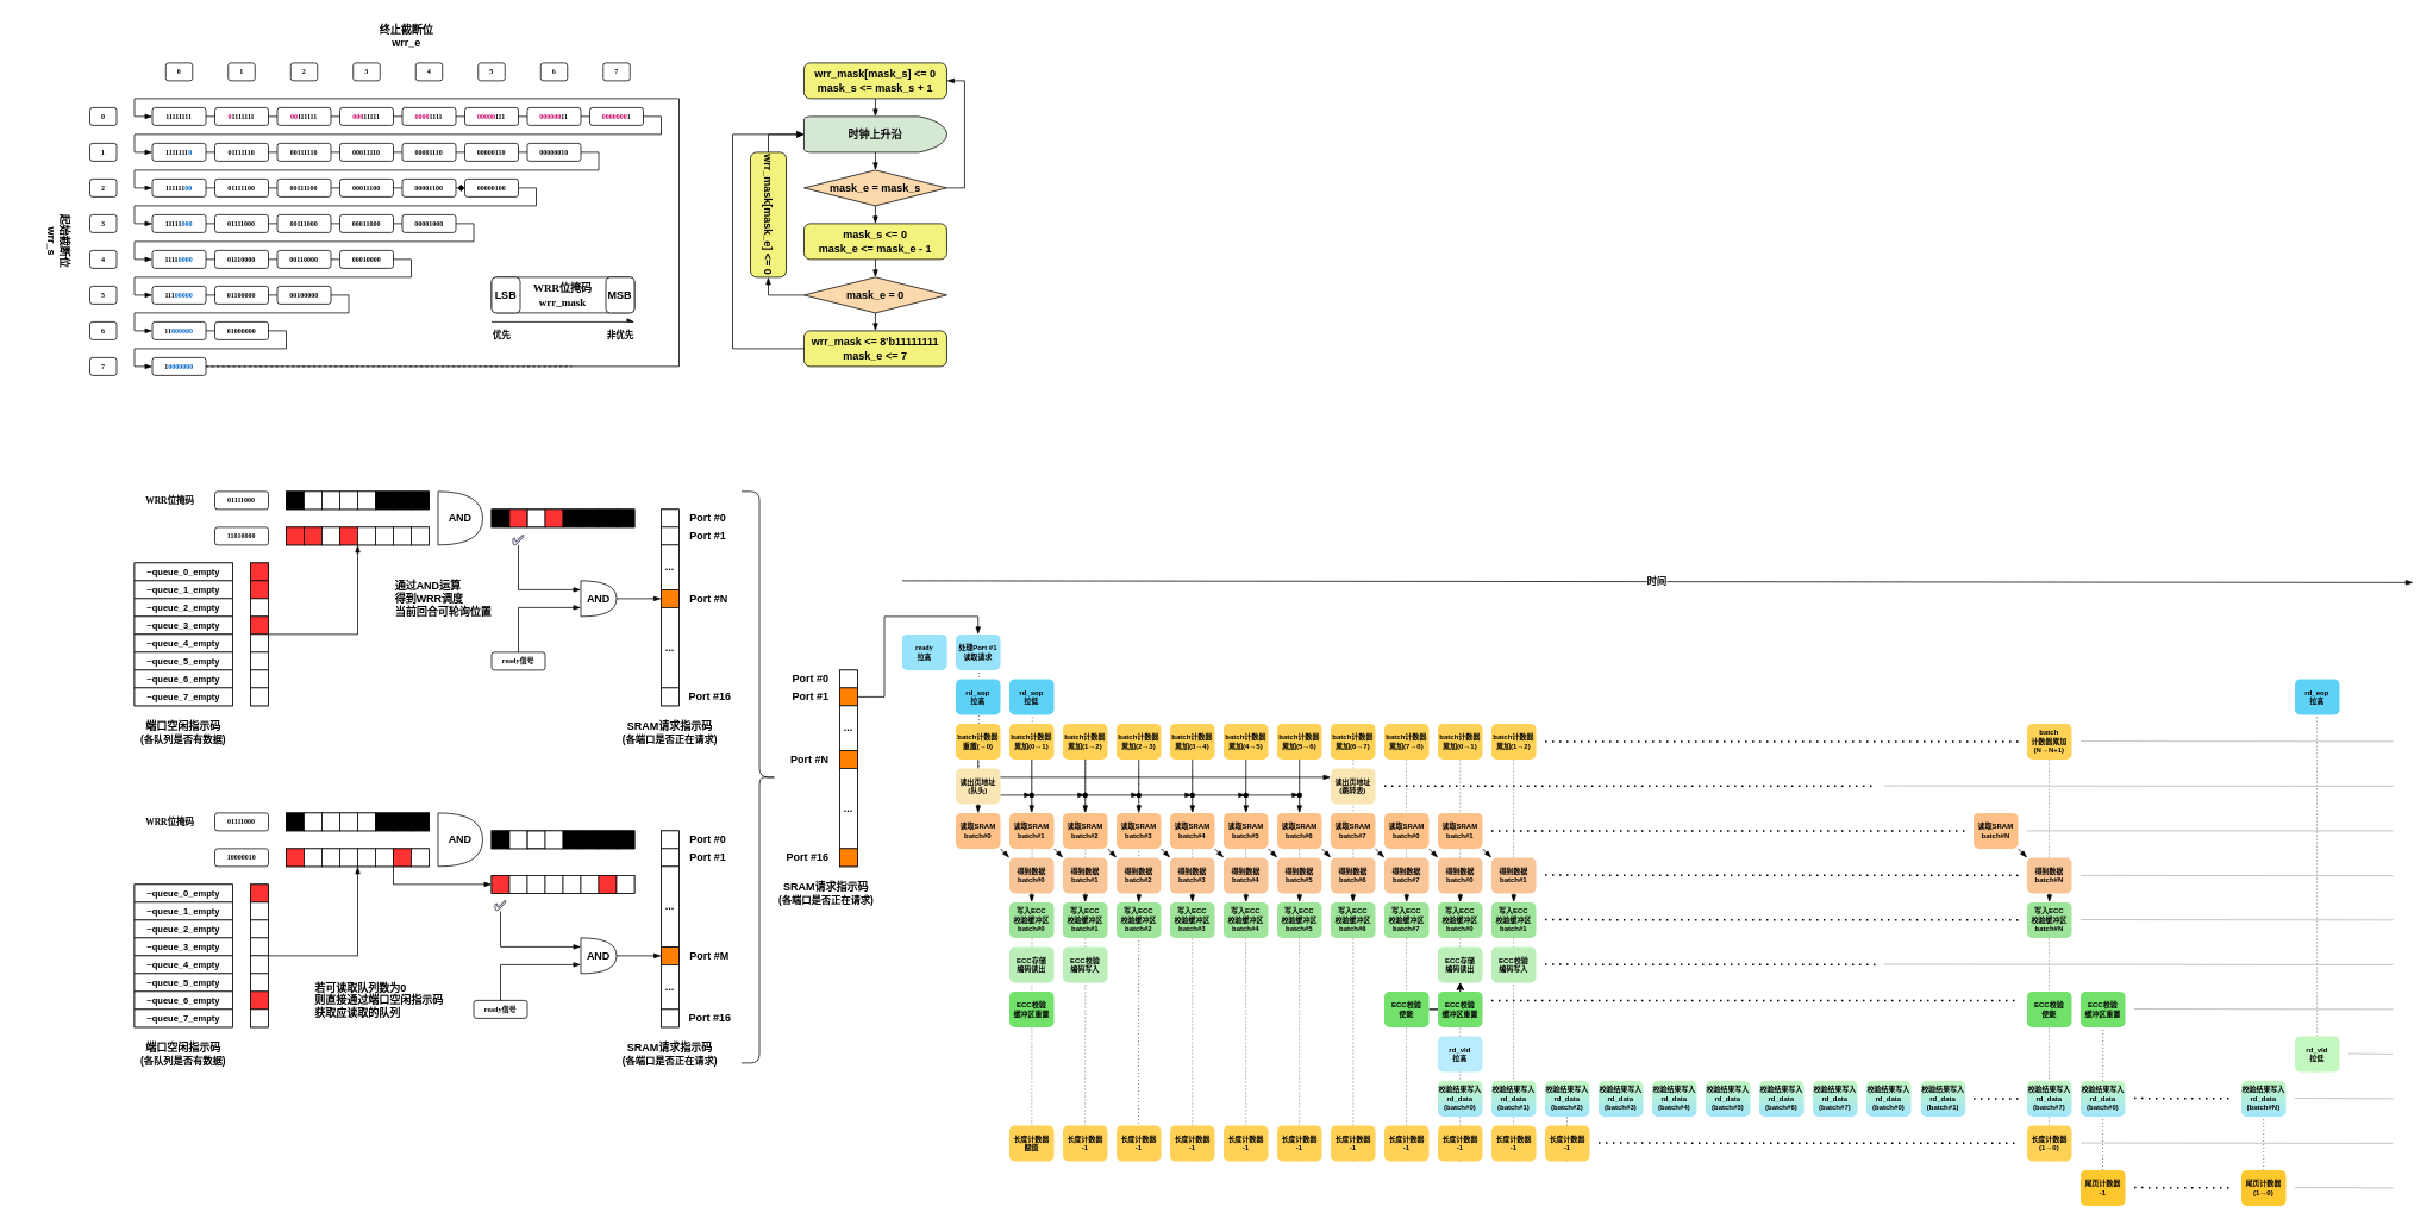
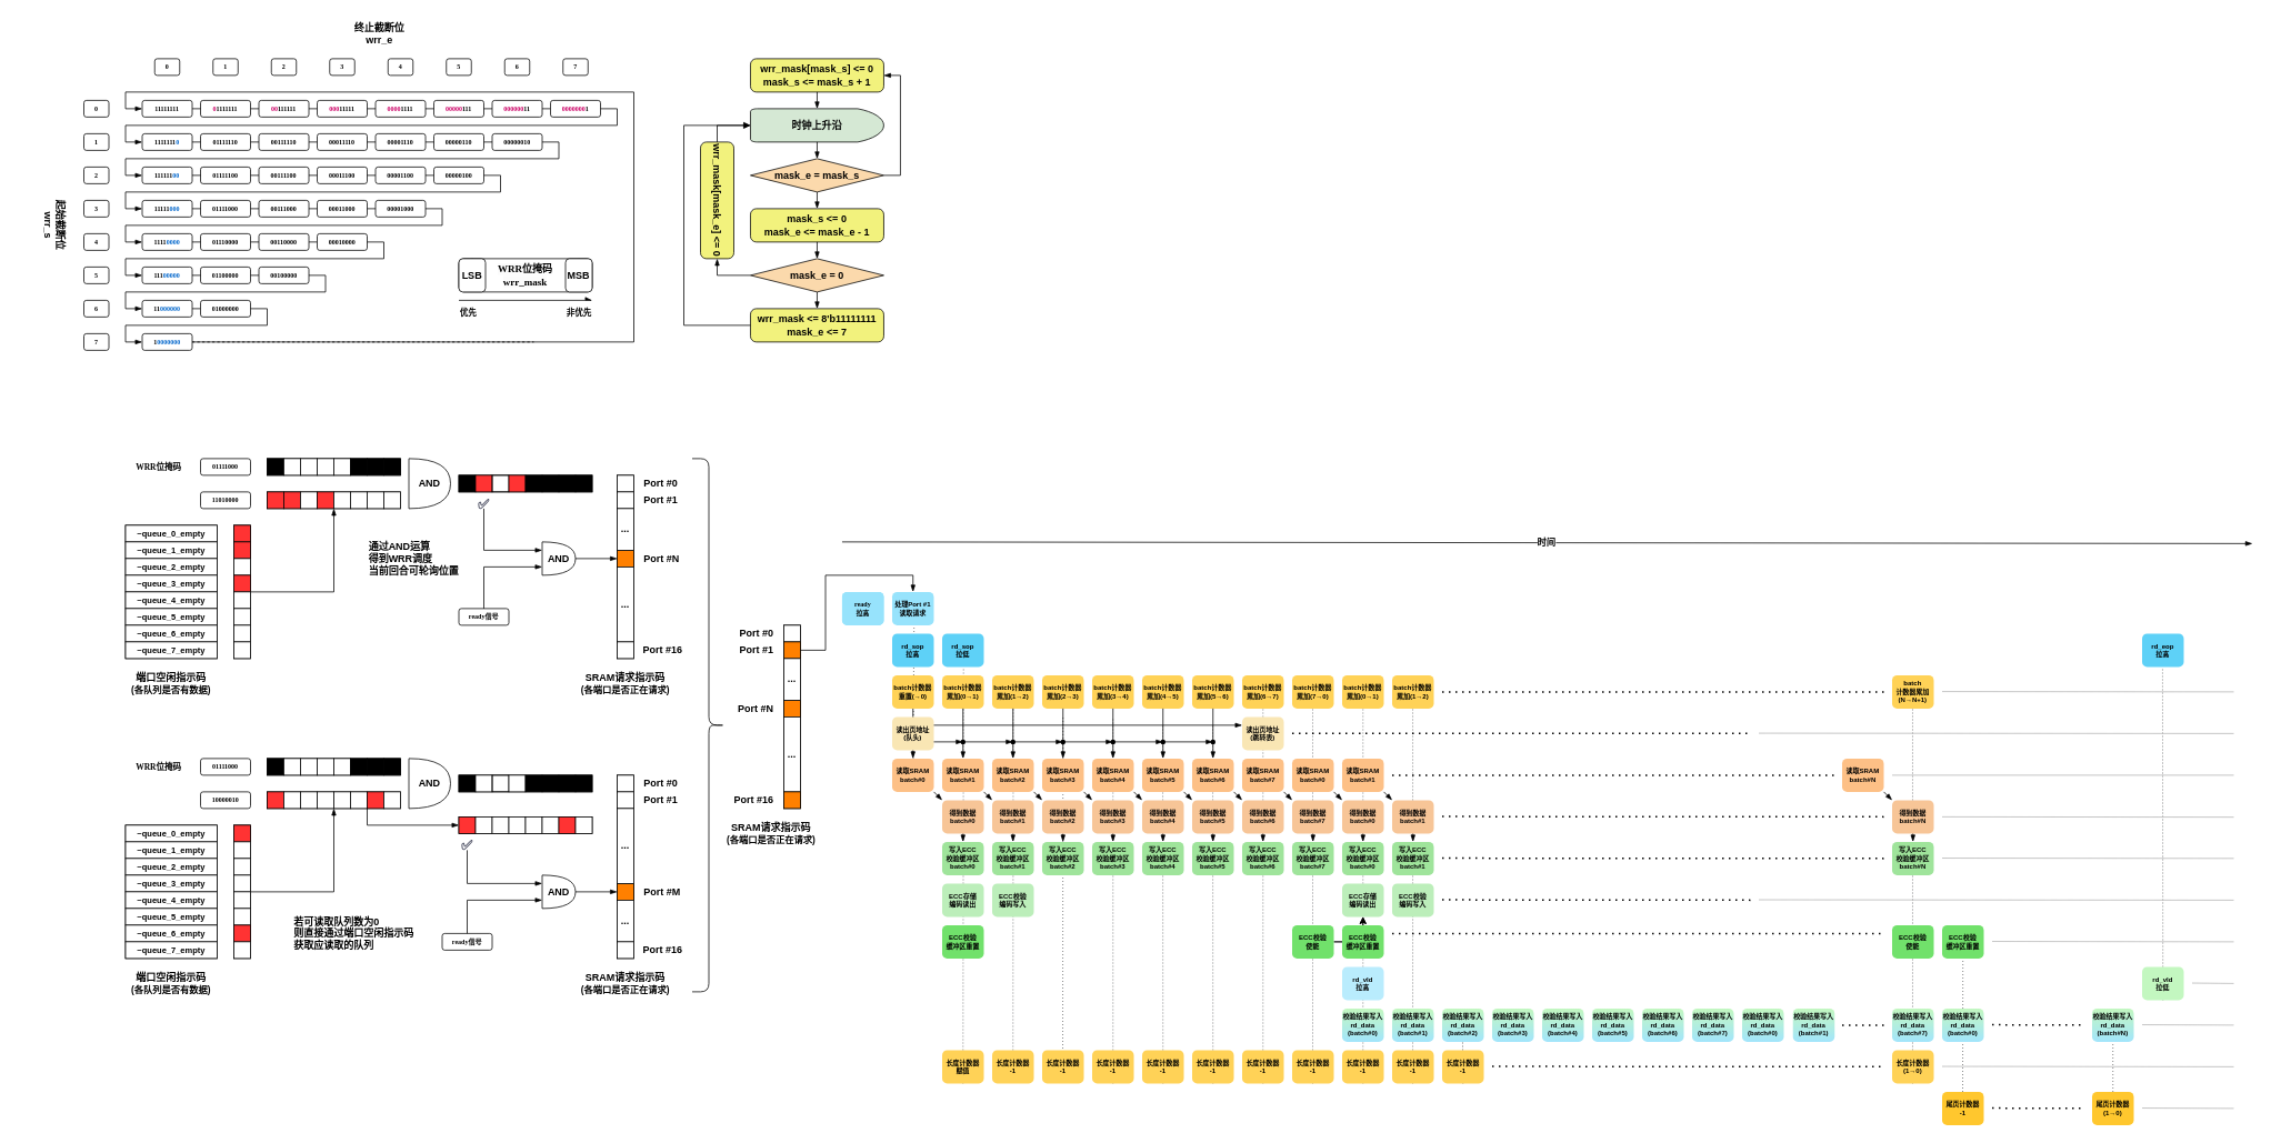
- <mxCell id="24" value="" style="endArrow=diamond;html=1;rounded=0;exitX=1;exitY=0.5;exitDx=0;exitDy=0;entryX=0;entryY=0.5;entryDx=0;entryDy=0;fontStyle=1;" parent="1" source="48" target="47" edge="1"><mxGeometry width="50" height="50" relative="1" as="geometry"><mxPoint x="270" y="320" as="sourcePoint" /><mxPoint x="590" y="210" as="targetPoint" /></mxGeometry></mxCell>
+ <mxCell id="24" value="" style="endArrow=none;html=1;rounded=0;exitX=1;exitY=0.5;exitDx=0;exitDy=0;entryX=0;entryY=0.5;entryDx=0;entryDy=0;fontStyle=1" parent="1" source="48" target="47" edge="1"><mxGeometry width="50" height="50" relative="1" as="geometry"><mxPoint x="270" y="320" as="sourcePoint" /><mxPoint x="590" y="210" as="targetPoint" /></mxGeometry></mxCell>
